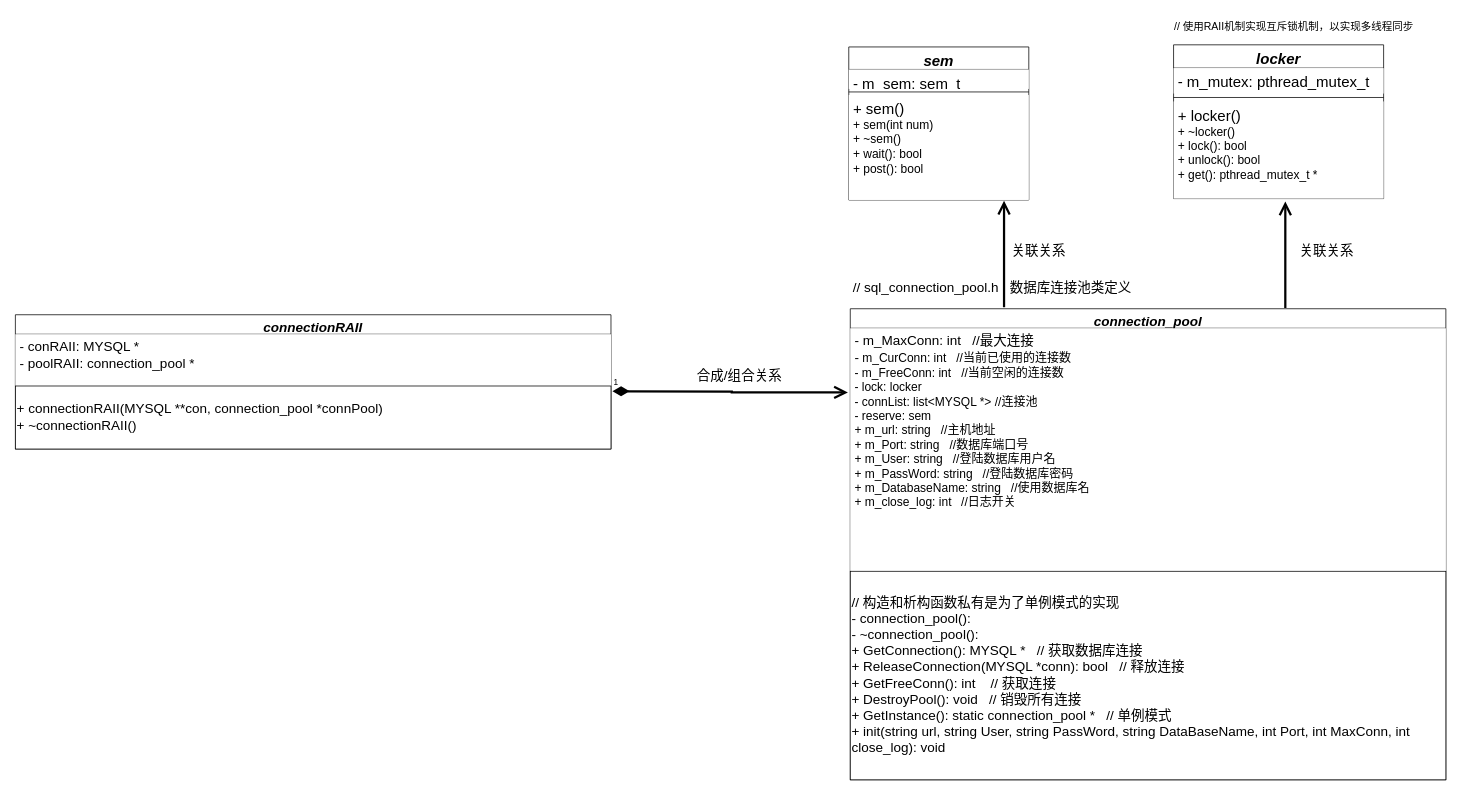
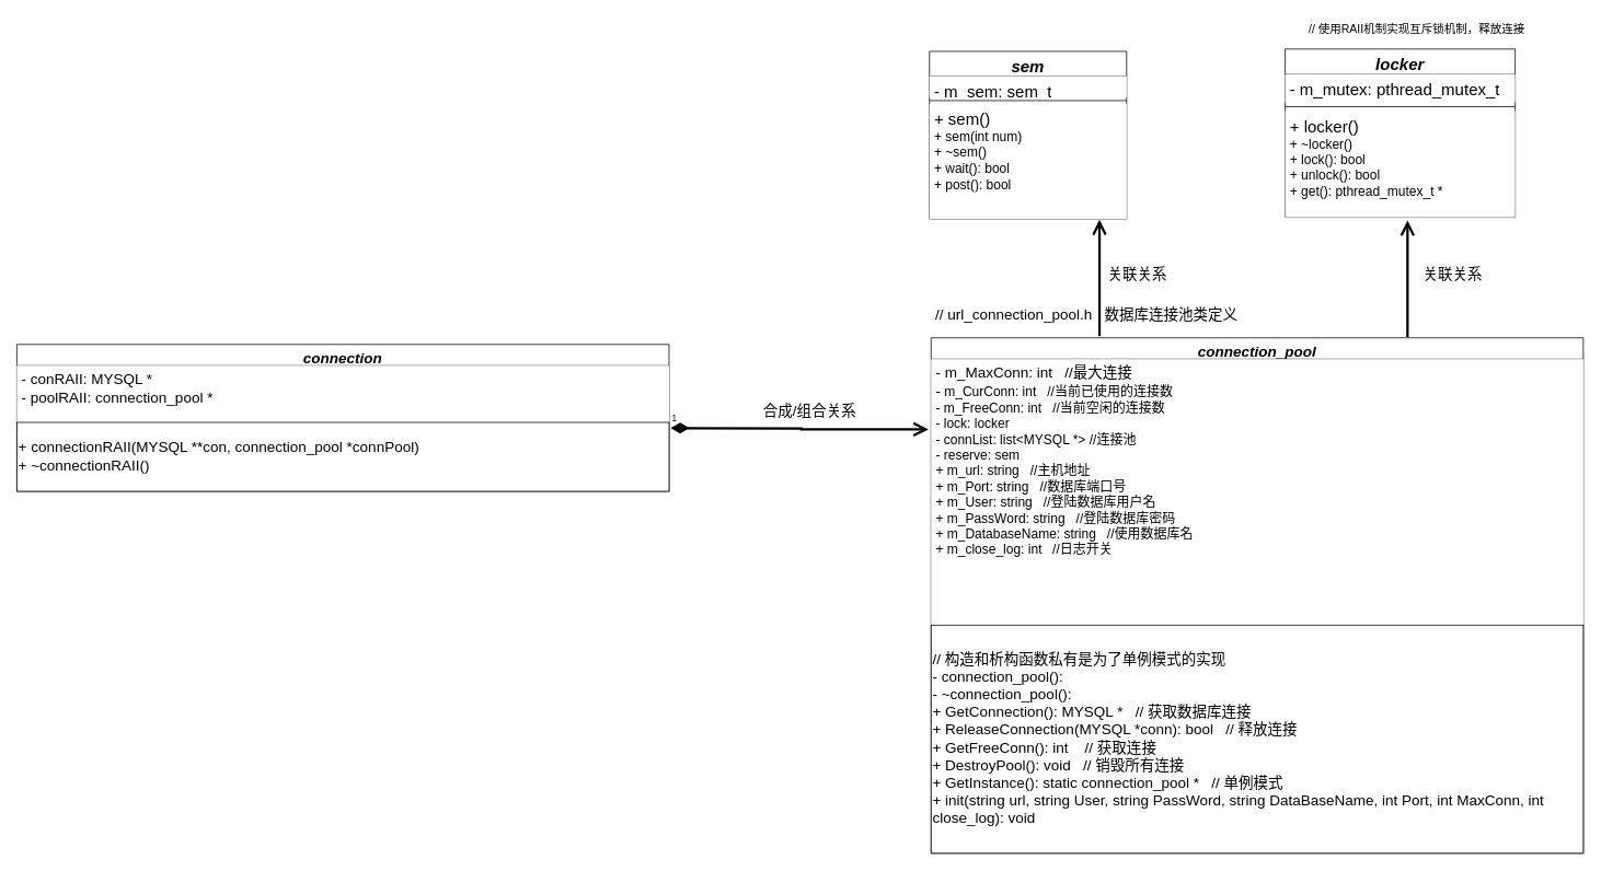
- <mxCell id="22" value="&lt;font style=&quot;font-size: 14px;&quot;&gt;// 使用RAII机制实现互斥锁机制，以实现多线程同步&lt;/font&gt;" style="text;html=1;align=center;verticalAlign=middle;resizable=0;points=[];autosize=1;strokeColor=none;fillColor=none;" parent="17" vertex="1"><mxGeometry x="-10" width="340" height="30" as="geometry" /></mxCell>
+ <mxCell id="22" value="&lt;font style=&quot;font-size: 14px;&quot;&gt;// 使用RAII机制实现互斥锁机制，释放连接&lt;/font&gt;" style="text;html=1;align=center;verticalAlign=middle;resizable=0;points=[];autosize=1;strokeColor=none;fillColor=none;" parent="17" vertex="1"><mxGeometry x="-10" width="340" height="30" as="geometry" /></mxCell>
- <mxCell id="6" value="&lt;font style=&quot;font-size: 18px;&quot;&gt;// sql_connection_pool.h&amp;nbsp; &amp;nbsp;数据库连接池类定义&lt;/font&gt;" style="text;html=1;align=center;verticalAlign=middle;resizable=0;points=[];autosize=1;strokeColor=none;fillColor=none;" parent="2" vertex="1"><mxGeometry width="389" height="34" as="geometry" /></mxCell>
+ <mxCell id="6" value="&lt;font style=&quot;font-size: 18px;&quot;&gt;// url_connection_pool.h&amp;nbsp; &amp;nbsp;数据库连接池类定义&lt;/font&gt;" style="text;html=1;align=center;verticalAlign=middle;resizable=0;points=[];autosize=1;strokeColor=none;fillColor=none;" parent="2" vertex="1"><mxGeometry width="389" height="34" as="geometry" /></mxCell>
- <mxCell id="7" value="&lt;span style=&quot;font-size: 18px;&quot;&gt;&lt;i&gt;connectionRAII&lt;/i&gt;&lt;/span&gt;" style="swimlane;fontStyle=1;align=center;verticalAlign=top;childLayout=stackLayout;horizontal=1;startSize=26;horizontalStack=0;resizeParent=1;resizeParentMax=0;resizeLast=0;collapsible=1;marginBottom=0;whiteSpace=wrap;html=1;" parent="1" vertex="1"><mxGeometry x="20" y="419" width="794" height="179" as="geometry" /></mxCell>
+ <mxCell id="7" value="&lt;span style=&quot;font-size: 18px;&quot;&gt;&lt;i&gt;connection&lt;/i&gt;&lt;/span&gt;" style="swimlane;fontStyle=1;align=center;verticalAlign=top;childLayout=stackLayout;horizontal=1;startSize=26;horizontalStack=0;resizeParent=1;resizeParentMax=0;resizeLast=0;collapsible=1;marginBottom=0;whiteSpace=wrap;html=1;" parent="1" vertex="1"><mxGeometry x="20" y="419" width="794" height="179" as="geometry" /></mxCell>
